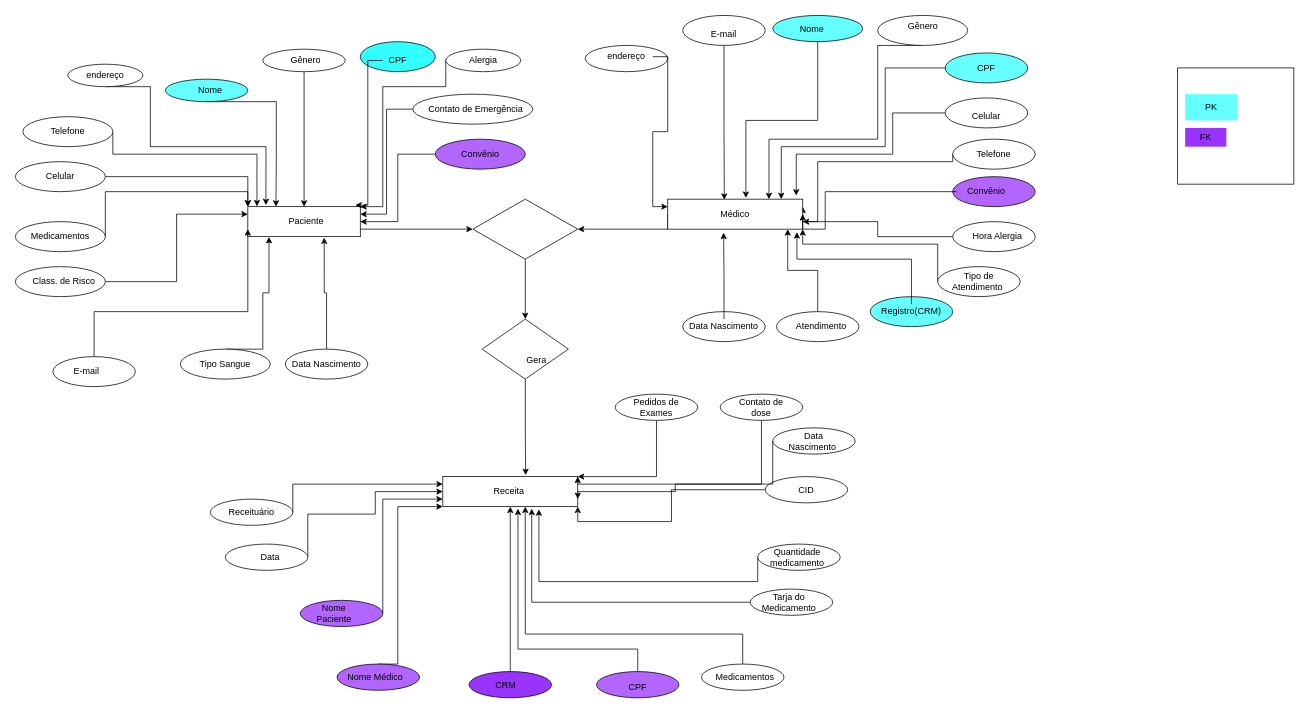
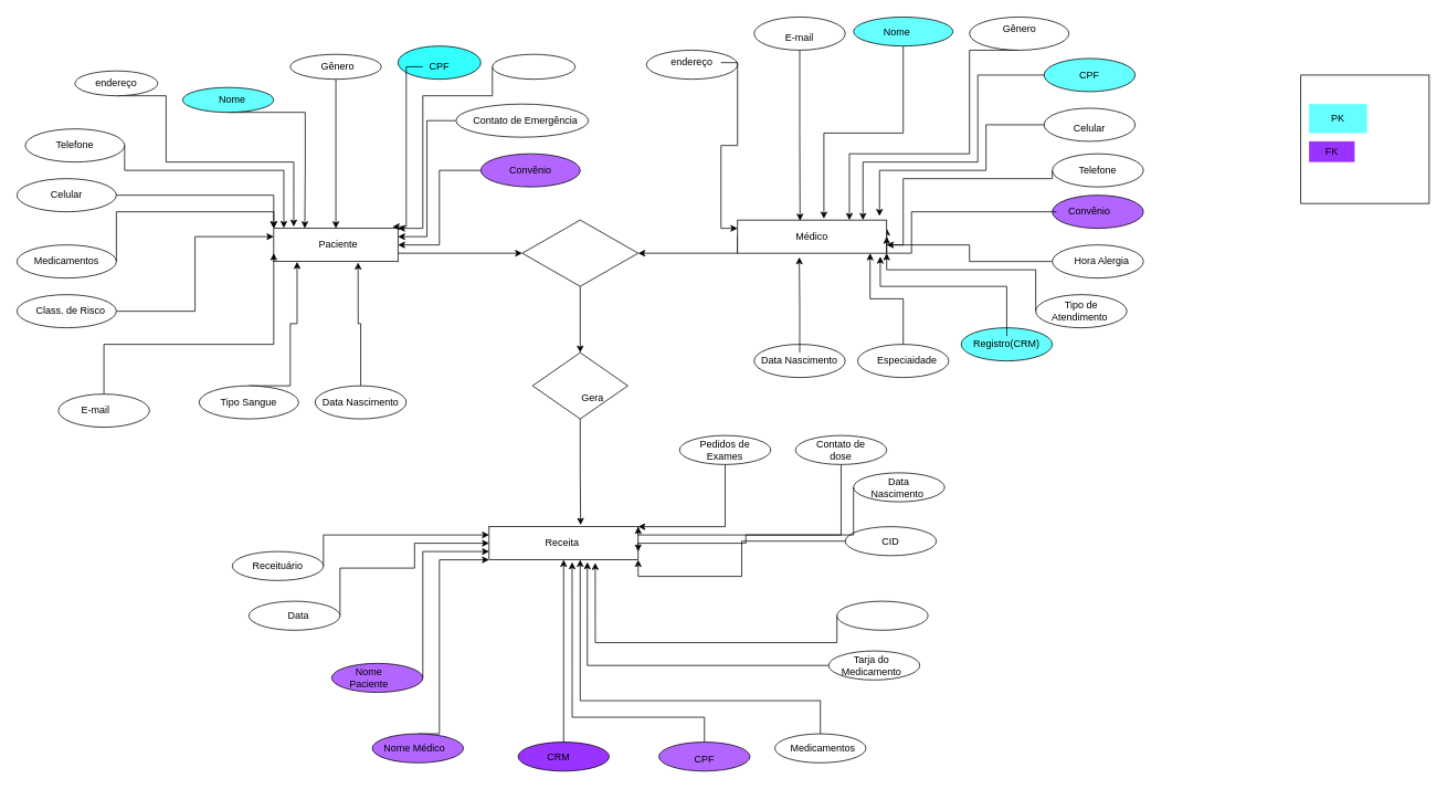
- <mxCell id="66" value="Alergia" style="text;html=1;strokeColor=none;fillColor=none;align=center;verticalAlign=middle;whiteSpace=wrap;rounded=0;" vertex="1" parent="1"><mxGeometry x="619" y="70" width="50" height="20" as="geometry" /></mxCell>
- <mxCell id="82" value="Atendimento" style="text;html=1;strokeColor=none;fillColor=none;align=center;verticalAlign=middle;whiteSpace=wrap;rounded=0;" vertex="1" parent="1"><mxGeometry x="1050" y="425" width="90" height="20" as="geometry" /></mxCell>
+ <mxCell id="82" value="Especiaidade" style="text;html=1;strokeColor=none;fillColor=none;align=center;verticalAlign=middle;whiteSpace=wrap;rounded=0;" vertex="1" parent="1"><mxGeometry x="1050" y="425" width="90" height="20" as="geometry" /></mxCell>
- <mxCell id="125" value="Quantidade medicamento" style="text;html=1;strokeColor=none;fillColor=none;align=center;verticalAlign=middle;whiteSpace=wrap;rounded=0;" vertex="1" parent="1"><mxGeometry x="1019" y="732.5" width="88" height="20" as="geometry" /></mxCell>
